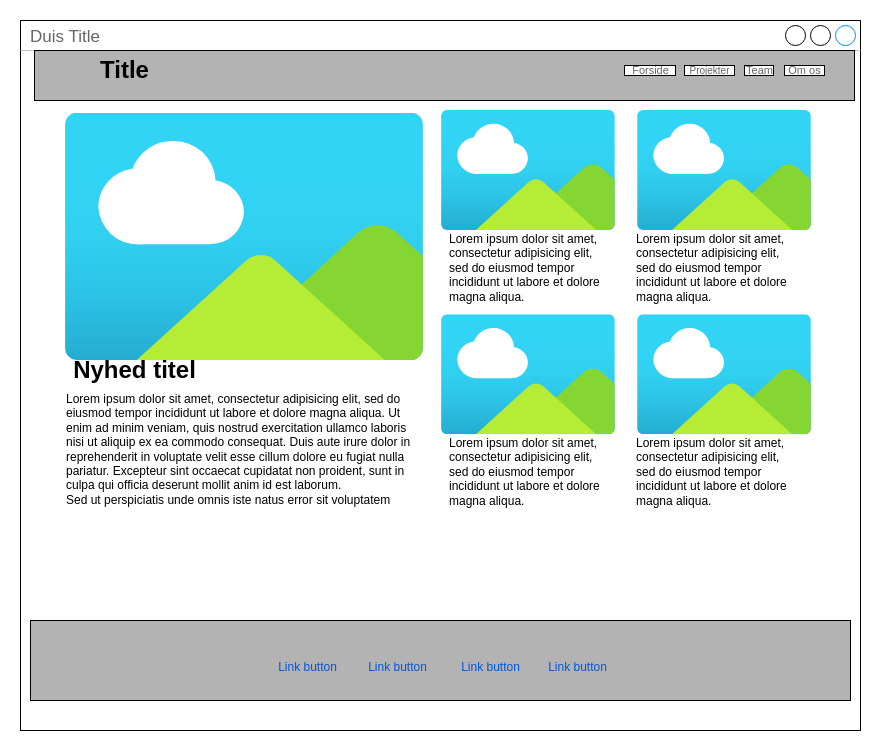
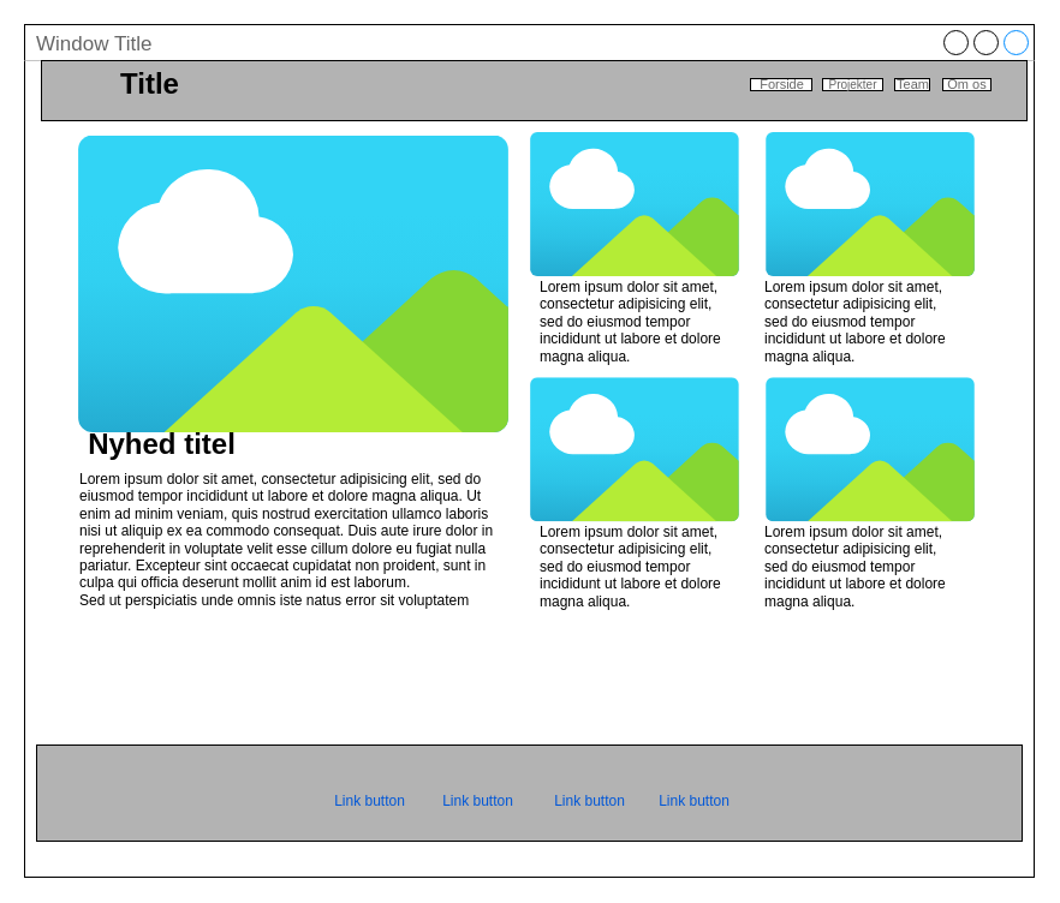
- <mxCell id="2" value="Duis Title" style="strokeWidth=1;shadow=0;dashed=0;align=center;html=1;shape=mxgraph.mockup.containers.window;align=left;verticalAlign=top;spacingLeft=8;strokeColor2=#008cff;strokeColor3=#c4c4c4;fontColor=#666666;mainText=;fontSize=17;labelBackgroundColor=none;" vertex="1" parent="1"><mxGeometry x="20" y="20" width="840" height="710" as="geometry" /></mxCell>
+ <mxCell id="2" value="Window Title" style="strokeWidth=1;shadow=0;dashed=0;align=center;html=1;shape=mxgraph.mockup.containers.window;align=left;verticalAlign=top;spacingLeft=8;strokeColor2=#008cff;strokeColor3=#c4c4c4;fontColor=#666666;mainText=;fontSize=17;labelBackgroundColor=none;" vertex="1" parent="1"><mxGeometry x="20" y="20" width="840" height="710" as="geometry" /></mxCell>
